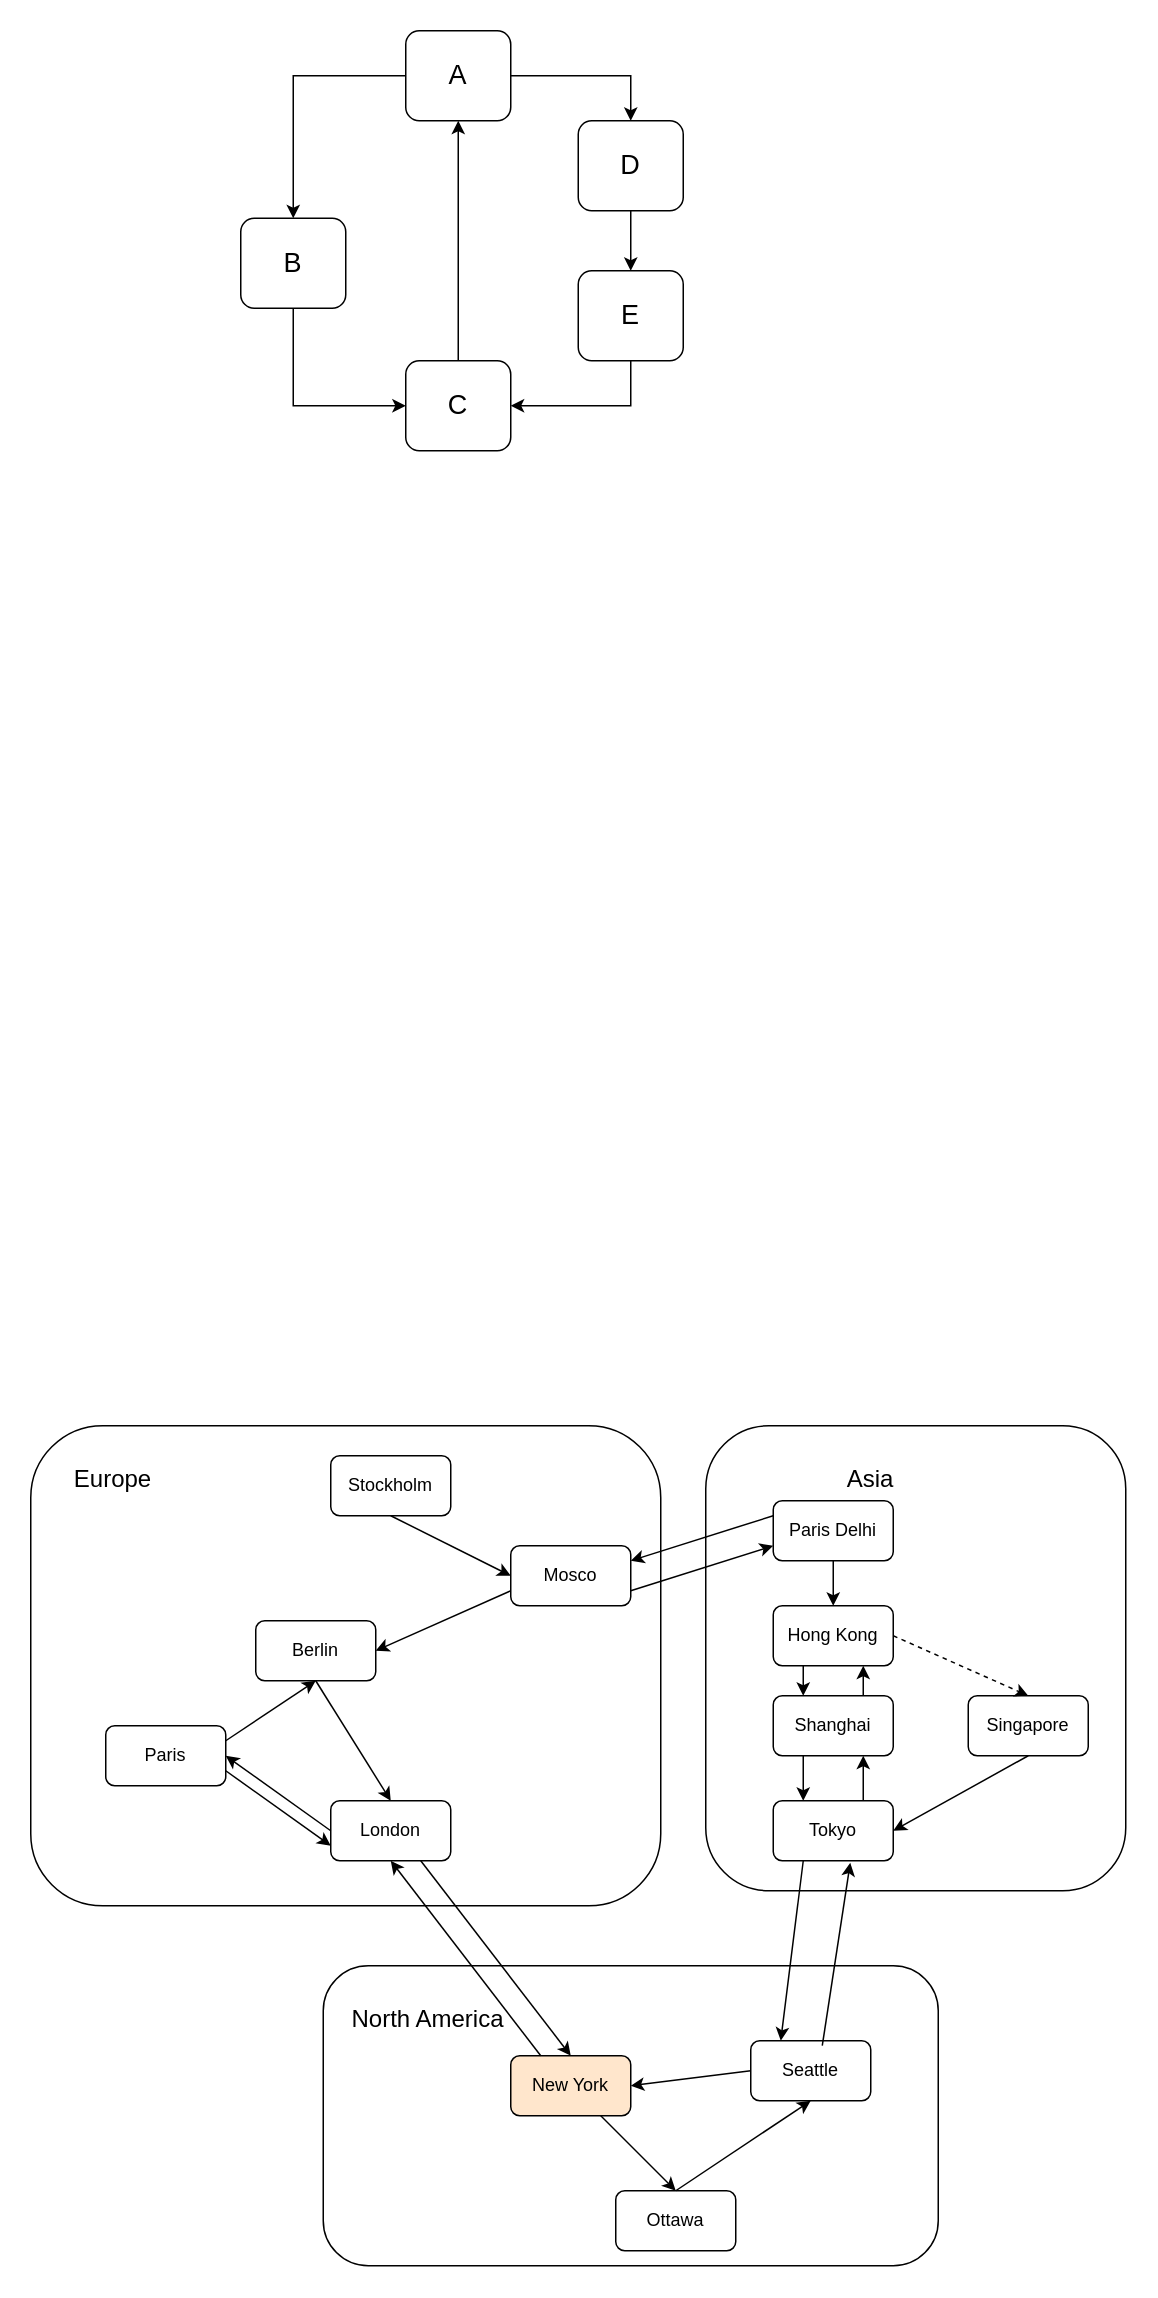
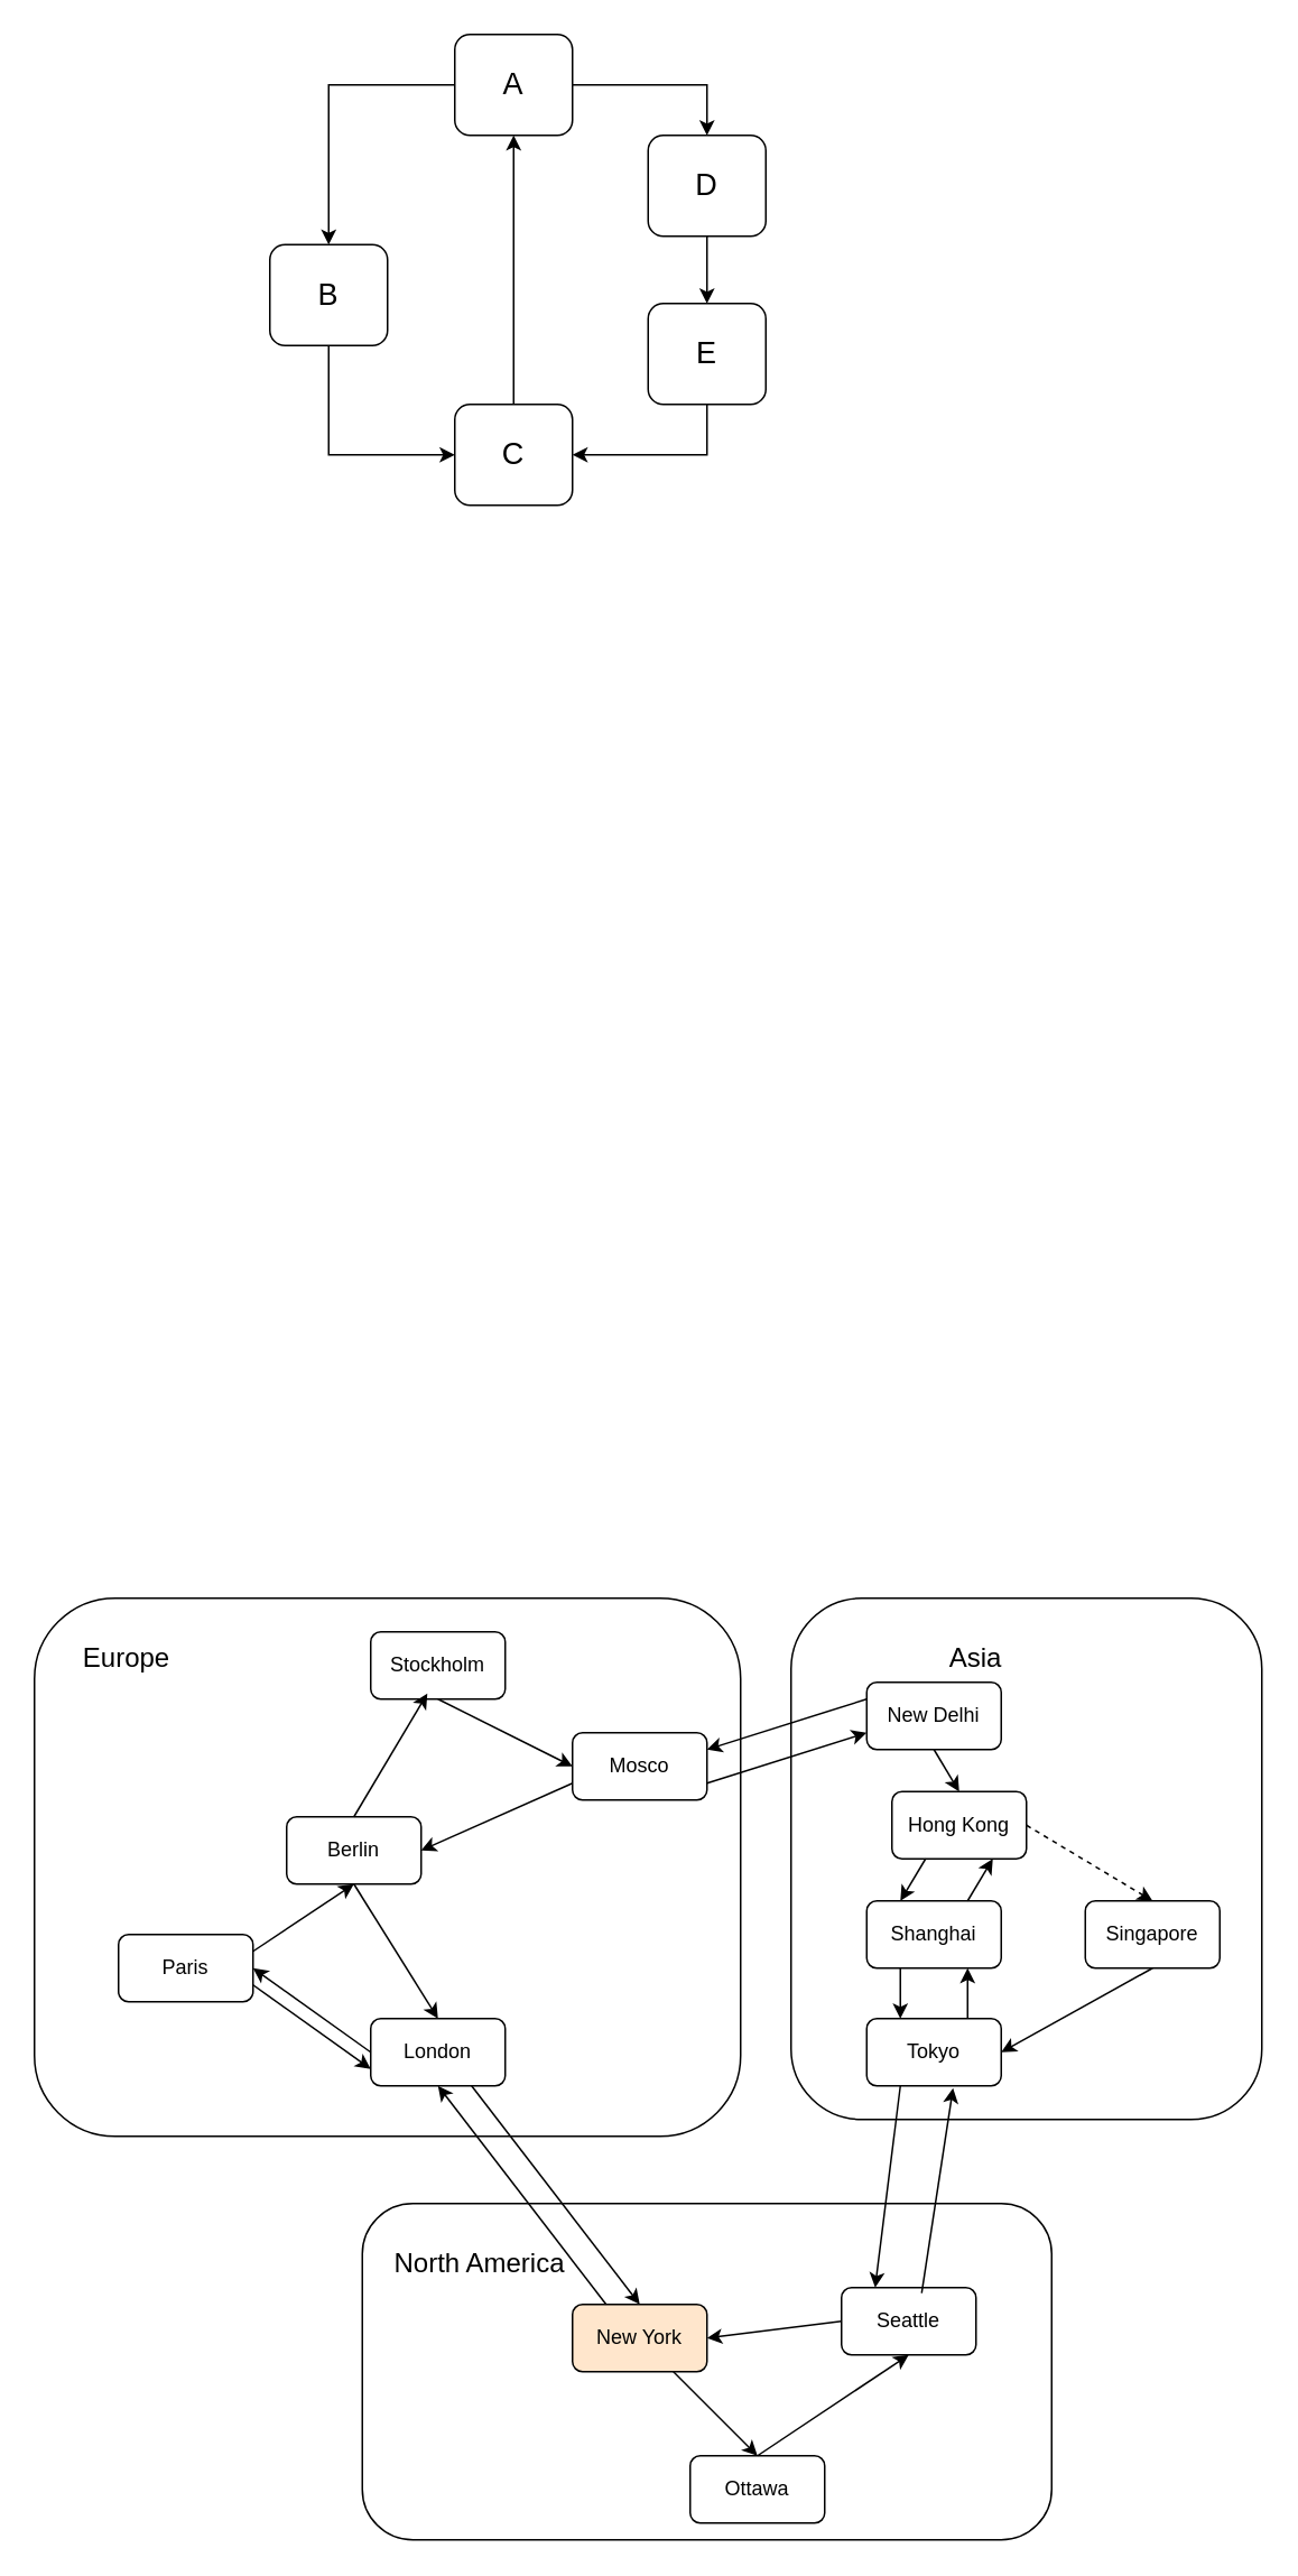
- <mxCell id="17" value="Paris Delhi" style="rounded=1;whiteSpace=wrap;html=1;" parent="1" vertex="1"><mxGeometry x="515" y="1000" width="80" height="40" as="geometry" /></mxCell>
+ <mxCell id="17" value="New Delhi" style="rounded=1;whiteSpace=wrap;html=1;" parent="1" vertex="1"><mxGeometry x="515" y="1000" width="80" height="40" as="geometry" /></mxCell>
+ <mxCell id="21" value="" style="endArrow=classic;html=1;fontSize=16;entryX=0.421;entryY=0.917;entryDx=0;entryDy=0;exitX=0.5;exitY=0;exitDx=0;exitDy=0;entryPerimeter=0;" parent="1" source="4" target="5" edge="1"><mxGeometry width="50" height="50" relative="1" as="geometry"><mxPoint x="60" y="1130" as="sourcePoint" /><mxPoint x="180" y="1110" as="targetPoint" /></mxGeometry></mxCell>
- <mxCell id="18" value="Hong Kong" style="rounded=1;whiteSpace=wrap;html=1;" parent="1" vertex="1"><mxGeometry x="515" y="1070" width="80" height="40" as="geometry" /></mxCell>
+ <mxCell id="18" value="Hong Kong" style="rounded=1;whiteSpace=wrap;html=1;" parent="1" vertex="1"><mxGeometry x="530" y="1065" width="80" height="40" as="geometry" /></mxCell>
